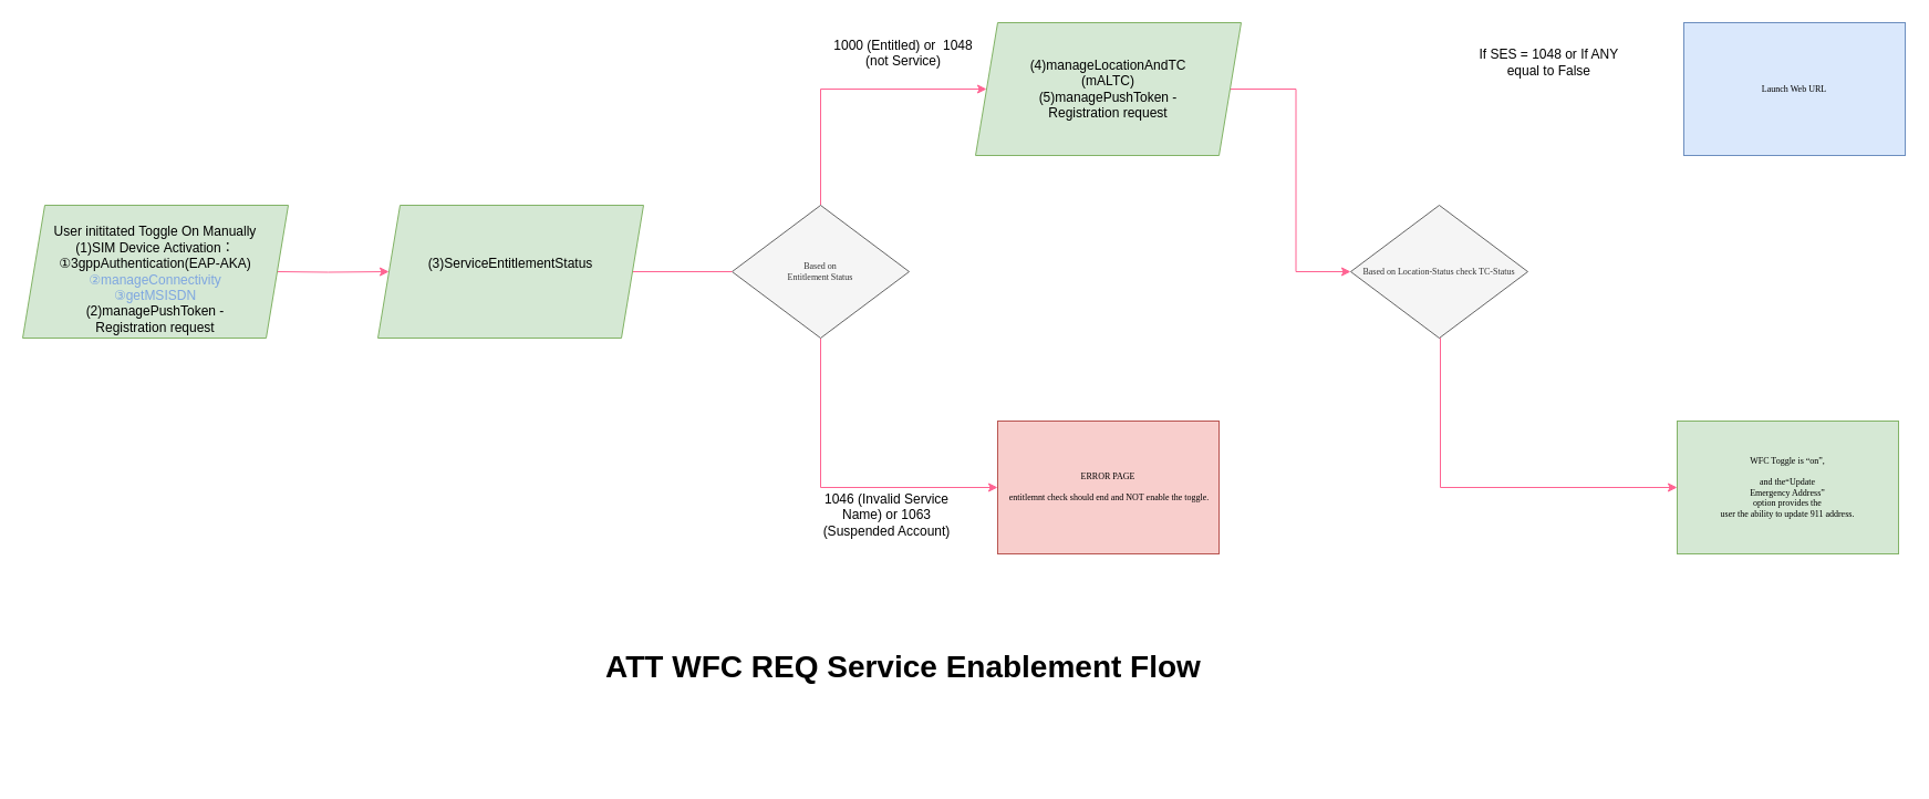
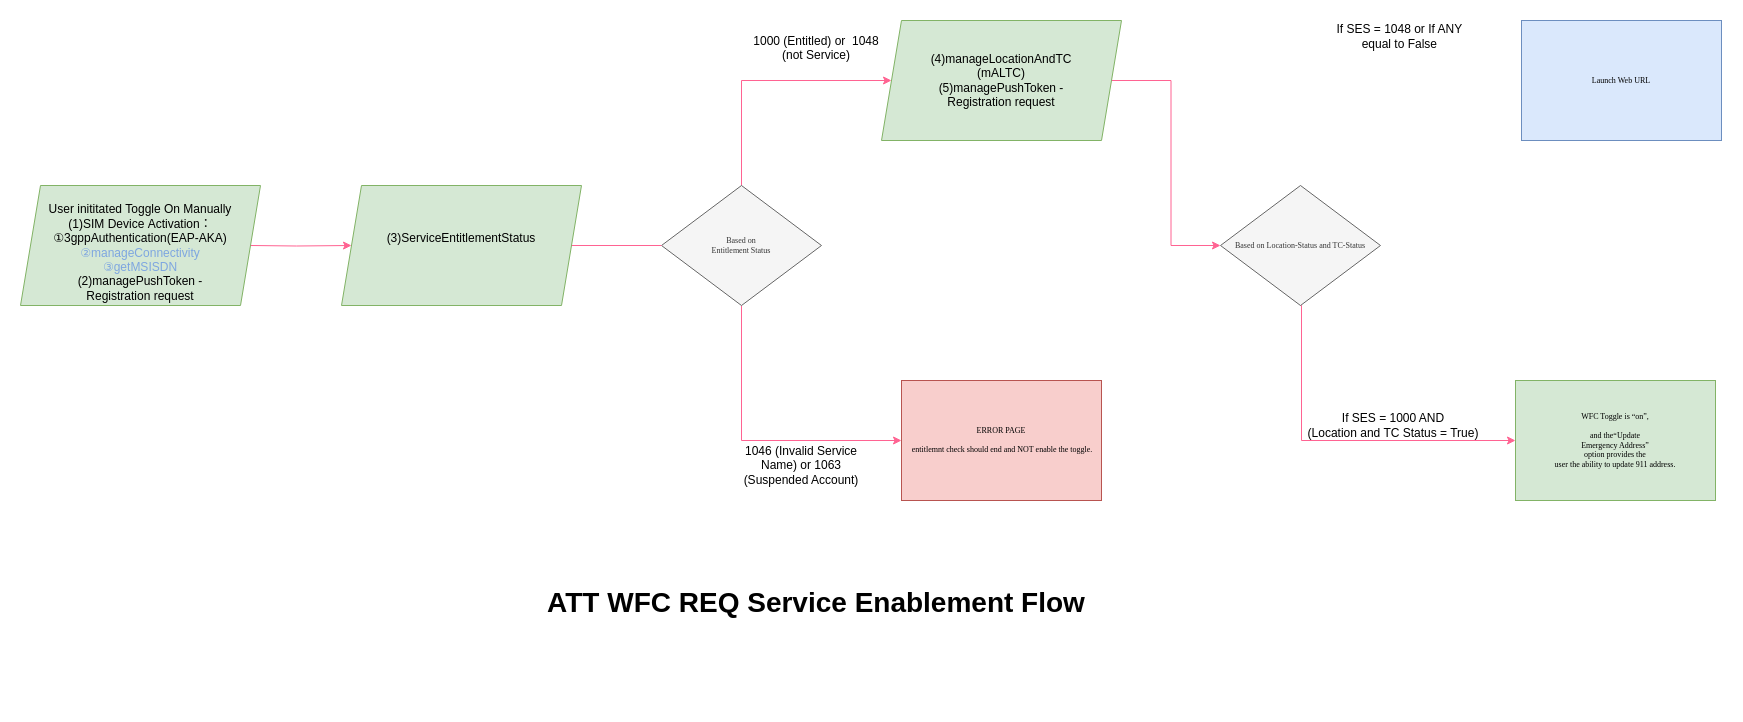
- <mxCell id="17" value="If SES = 1048 or If ANY&amp;nbsp; equal to False&amp;nbsp;" style="text;html=1;strokeColor=none;fillColor=none;align=center;verticalAlign=middle;whiteSpace=wrap;rounded=0;" vertex="1" parent="1"><mxGeometry x="1331" y="41" width="140" height="30" as="geometry" /></mxCell>
+ <mxCell id="17" value="If SES = 1048 or If ANY&amp;nbsp; equal to False&amp;nbsp;" style="text;html=1;strokeColor=none;fillColor=none;align=center;verticalAlign=middle;whiteSpace=wrap;rounded=0;" vertex="1" parent="1"><mxGeometry x="1331" y="21" width="140" height="30" as="geometry" /></mxCell>
- <mxCell id="13" value="Based on Location-Status check TC-Status" style="rhombus;whiteSpace=wrap;html=1;rounded=0;shadow=0;labelBackgroundColor=none;strokeWidth=1;fontFamily=Verdana;fontSize=8;align=center;fillColor=#f5f5f5;strokeColor=#666666;aspect=fixed;fontColor=#333333;" vertex="1" parent="1"><mxGeometry x="1220" y="185" width="160" height="120" as="geometry" /></mxCell>
+ <mxCell id="13" value="Based on Location-Status and TC-Status" style="rhombus;whiteSpace=wrap;html=1;rounded=0;shadow=0;labelBackgroundColor=none;strokeWidth=1;fontFamily=Verdana;fontSize=8;align=center;fillColor=#f5f5f5;strokeColor=#666666;aspect=fixed;fontColor=#333333;" vertex="1" parent="1"><mxGeometry x="1220" y="185" width="160" height="120" as="geometry" /></mxCell>
+ <mxCell id="16" value="If SES = 1000 AND &lt;br&gt;(Location and TC Status = True)" style="text;html=1;strokeColor=none;fillColor=none;align=center;verticalAlign=middle;whiteSpace=wrap;rounded=0;" vertex="1" parent="1"><mxGeometry x="1302" y="410" width="182" height="30" as="geometry" /></mxCell>
